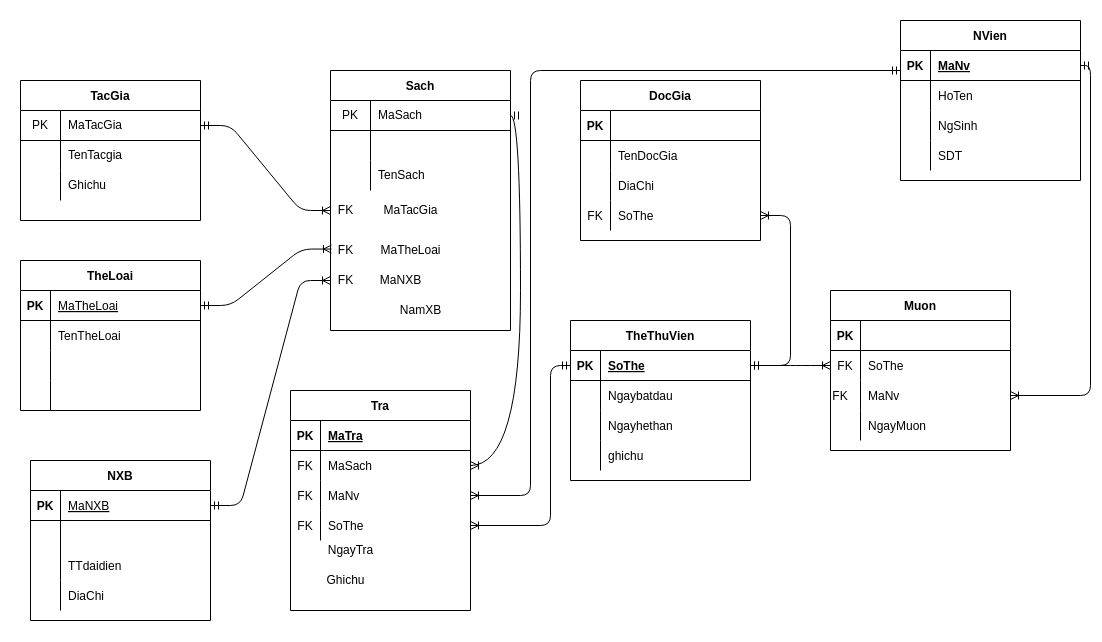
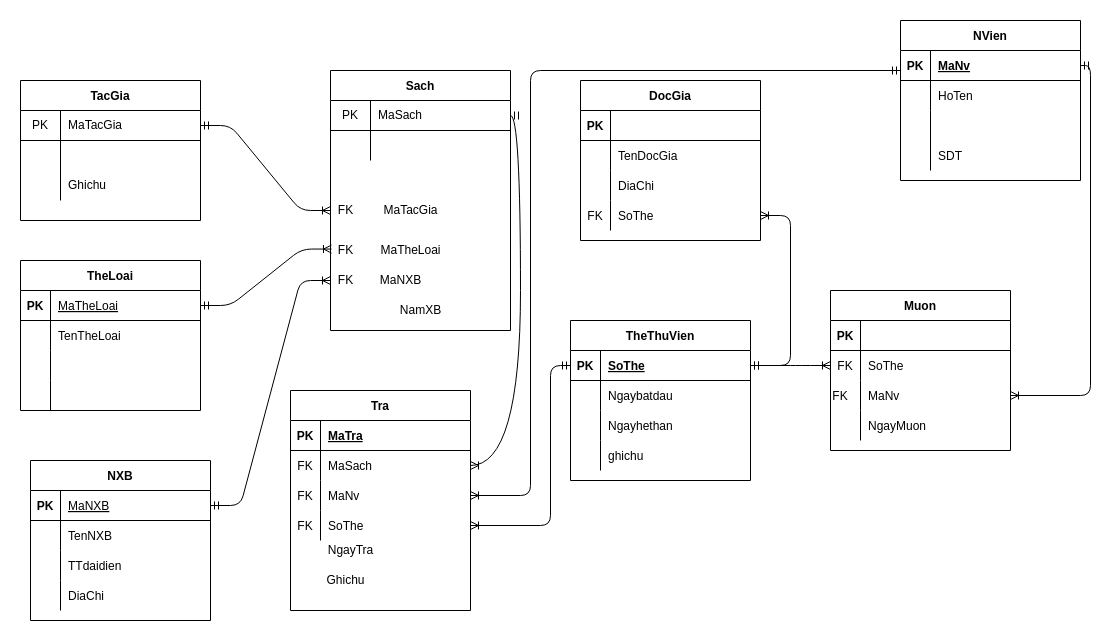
- <mxCell id="93" value="NgSinh" style="shape=partialRectangle;connectable=0;fillColor=none;top=0;left=0;bottom=0;right=0;align=left;spacingLeft=6;overflow=hidden;" vertex="1" parent="91"><mxGeometry x="30" width="150" height="30" as="geometry" /></mxCell>
- <mxCell id="25" value="TenTacgia" style="shape=partialRectangle;html=1;whiteSpace=wrap;connectable=0;fillColor=none;top=0;left=0;bottom=0;right=0;align=left;spacingLeft=6;overflow=hidden;pointerEvents=1;" vertex="1" parent="23"><mxGeometry x="40" width="140" height="30" as="geometry" /></mxCell>
- <mxCell id="11" value="&lt;font style=&quot;vertical-align: inherit&quot;&gt;&lt;font style=&quot;vertical-align: inherit&quot;&gt;TenSach&lt;/font&gt;&lt;/font&gt;" style="shape=partialRectangle;html=1;whiteSpace=wrap;connectable=0;fillColor=none;top=0;left=0;bottom=0;right=0;align=left;spacingLeft=6;overflow=hidden;pointerEvents=1;" vertex="1" parent="9"><mxGeometry x="40" width="140" height="30" as="geometry" /></mxCell>
+ <mxCell id="51" value="TenNXB" style="shape=partialRectangle;connectable=0;fillColor=none;top=0;left=0;bottom=0;right=0;align=left;spacingLeft=6;overflow=hidden;" vertex="1" parent="49"><mxGeometry x="30" width="150" height="30" as="geometry" /></mxCell>
